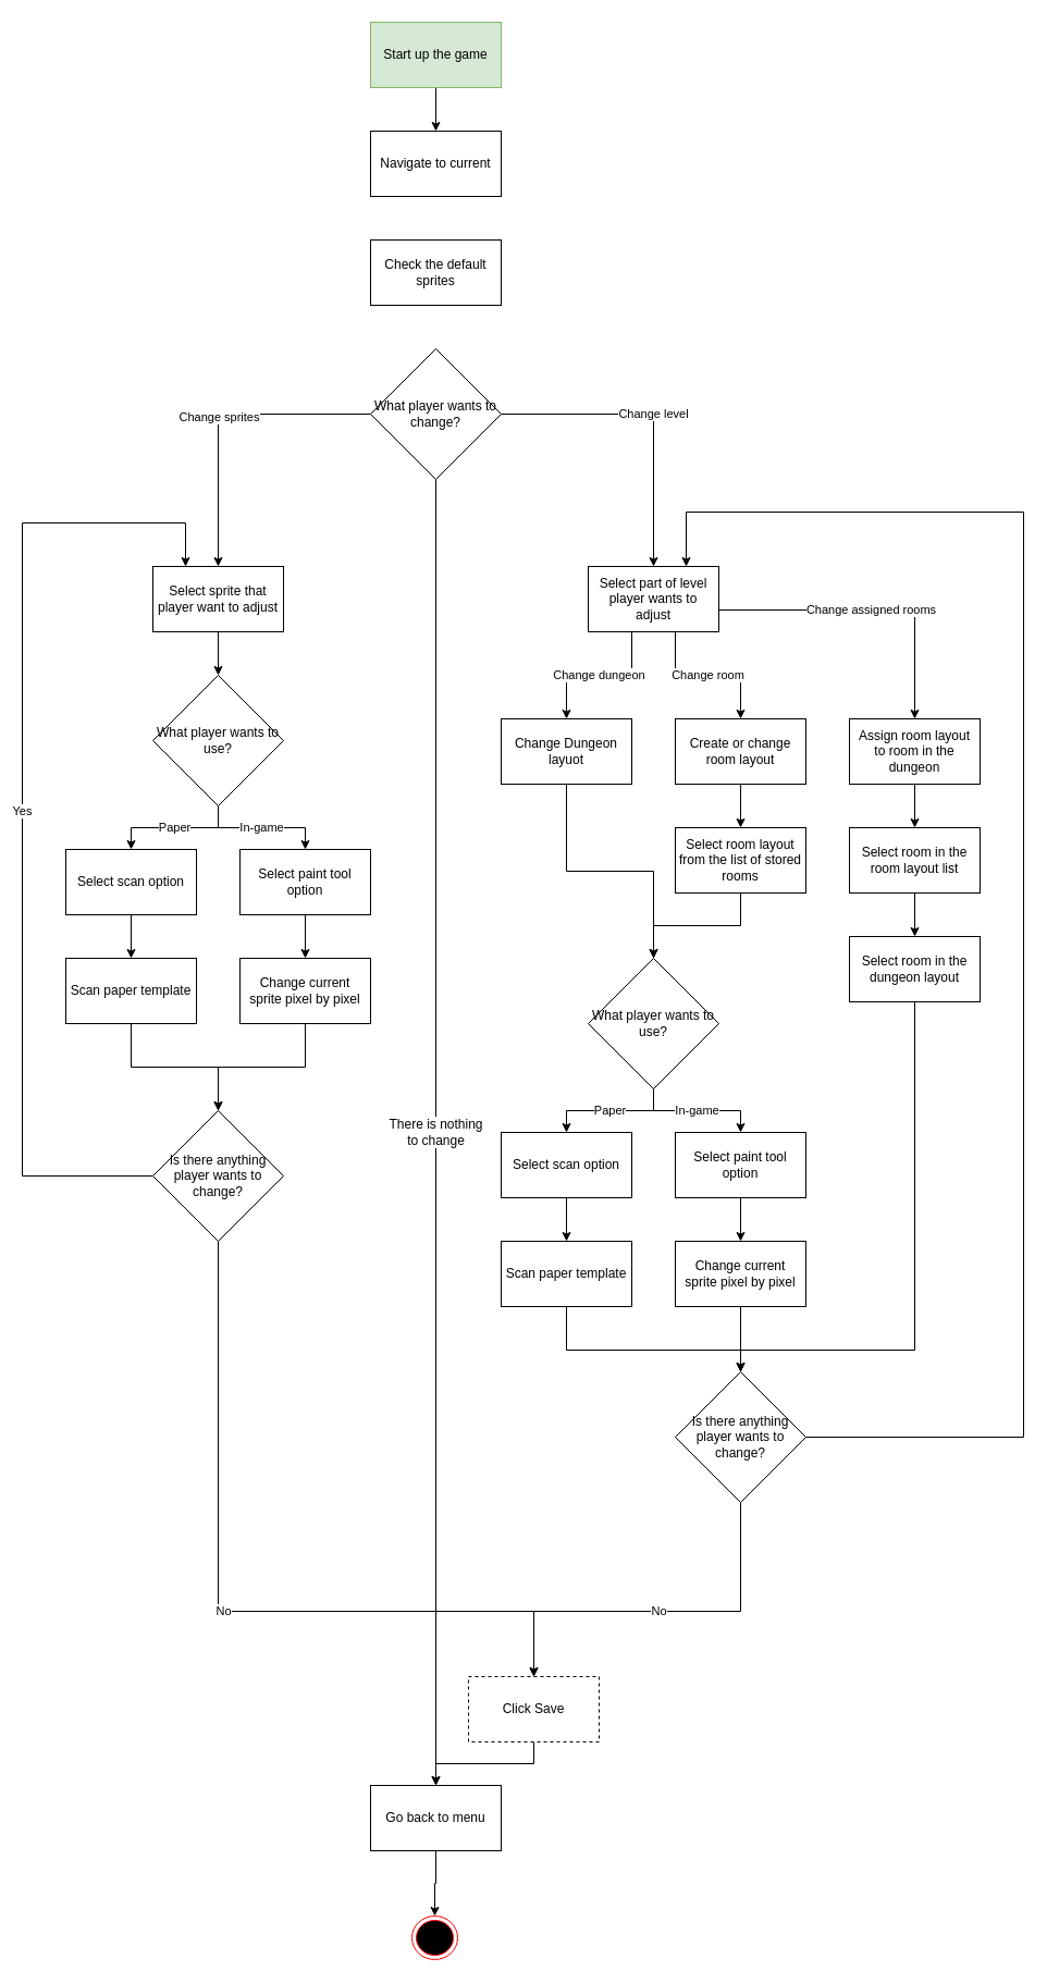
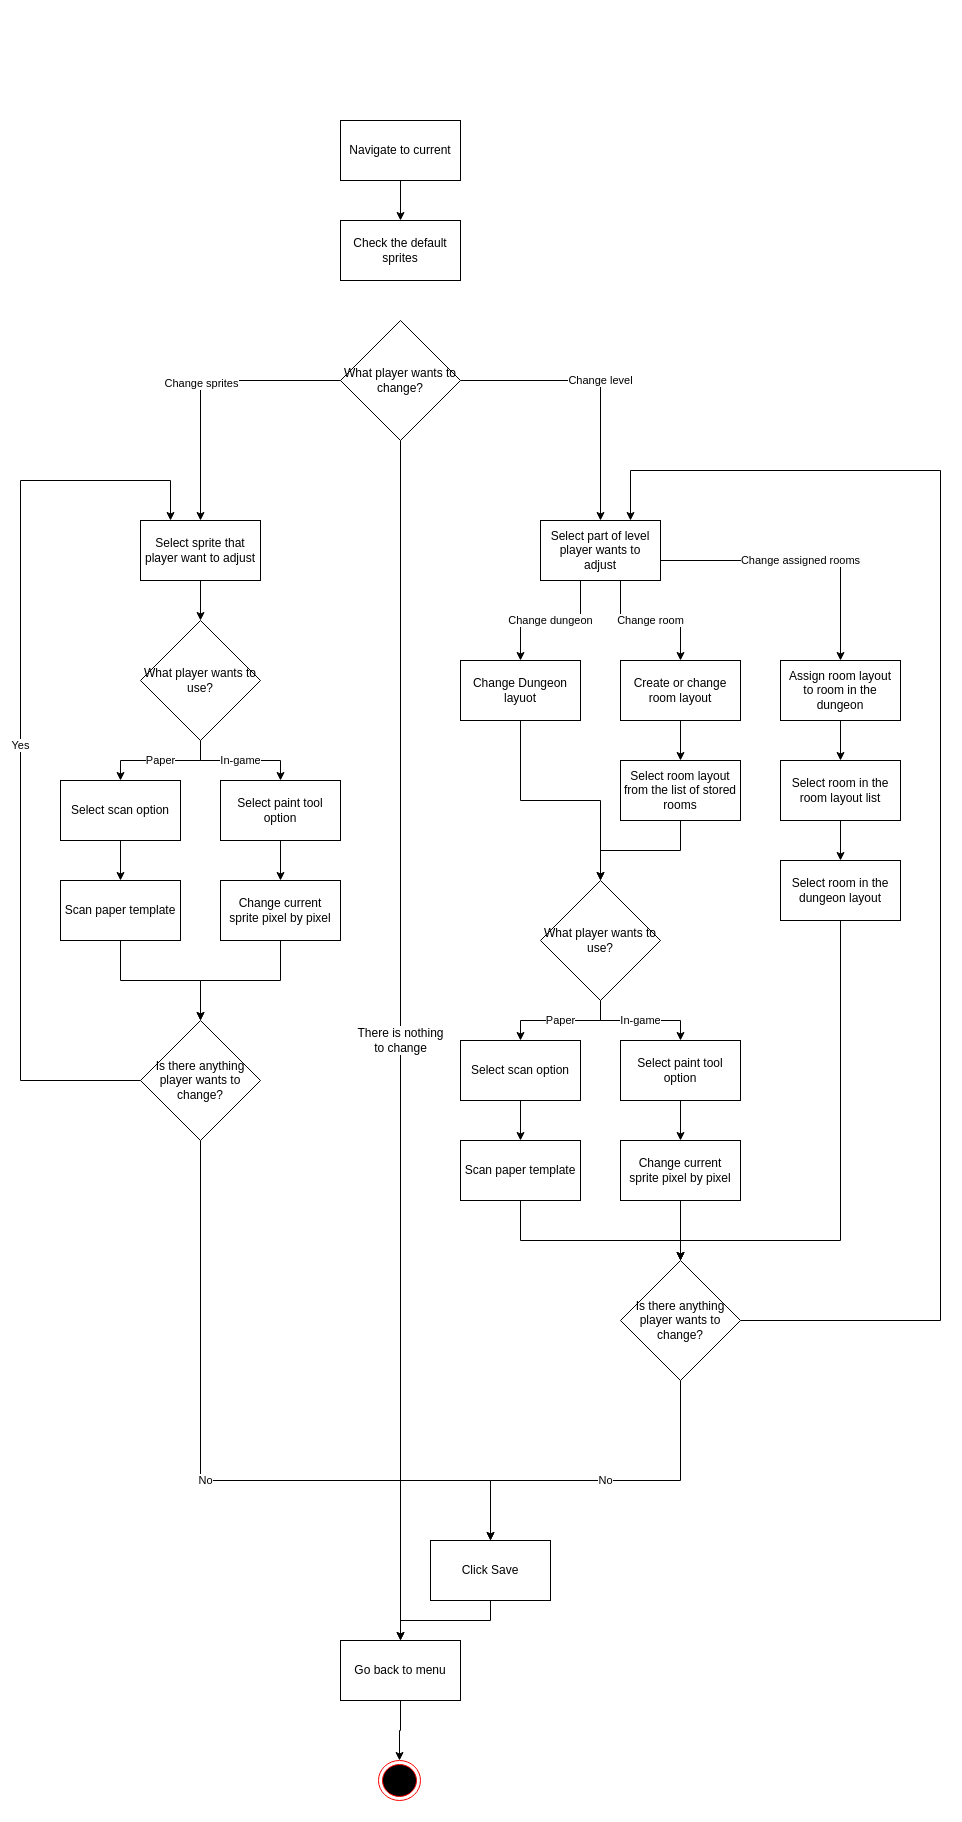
- <mxCell id="3" value="Start up the game" style="rounded=0;whiteSpace=wrap;html=1;spacing=4;fillColor=#d5e8d4;strokeColor=#82b366;" vertex="1" parent="1"><mxGeometry x="340" y="20" width="120" height="60" as="geometry" /></mxCell>
- <mxCell id="2" style="edgeStyle=orthogonalEdgeStyle;rounded=0;orthogonalLoop=1;jettySize=auto;html=1;spacing=4;" edge="1" parent="1" source="3" target="5"><mxGeometry relative="1" as="geometry" /></mxCell>
+ <mxCell id="4" style="edgeStyle=orthogonalEdgeStyle;rounded=0;orthogonalLoop=1;jettySize=auto;html=1;entryX=0.5;entryY=0;entryDx=0;entryDy=0;spacing=4;" edge="1" parent="1" source="5" target="10"><mxGeometry relative="1" as="geometry" /></mxCell>
- <mxCell id="14" value="Click Save" style="rounded=0;whiteSpace=wrap;html=1;spacing=4;dashed=1;" vertex="1" parent="1"><mxGeometry x="430" y="1540" width="120" height="60" as="geometry" /></mxCell>
+ <mxCell id="14" value="Click Save" style="rounded=0;whiteSpace=wrap;html=1;spacing=4;" vertex="1" parent="1"><mxGeometry x="430" y="1540" width="120" height="60" as="geometry" /></mxCell>
